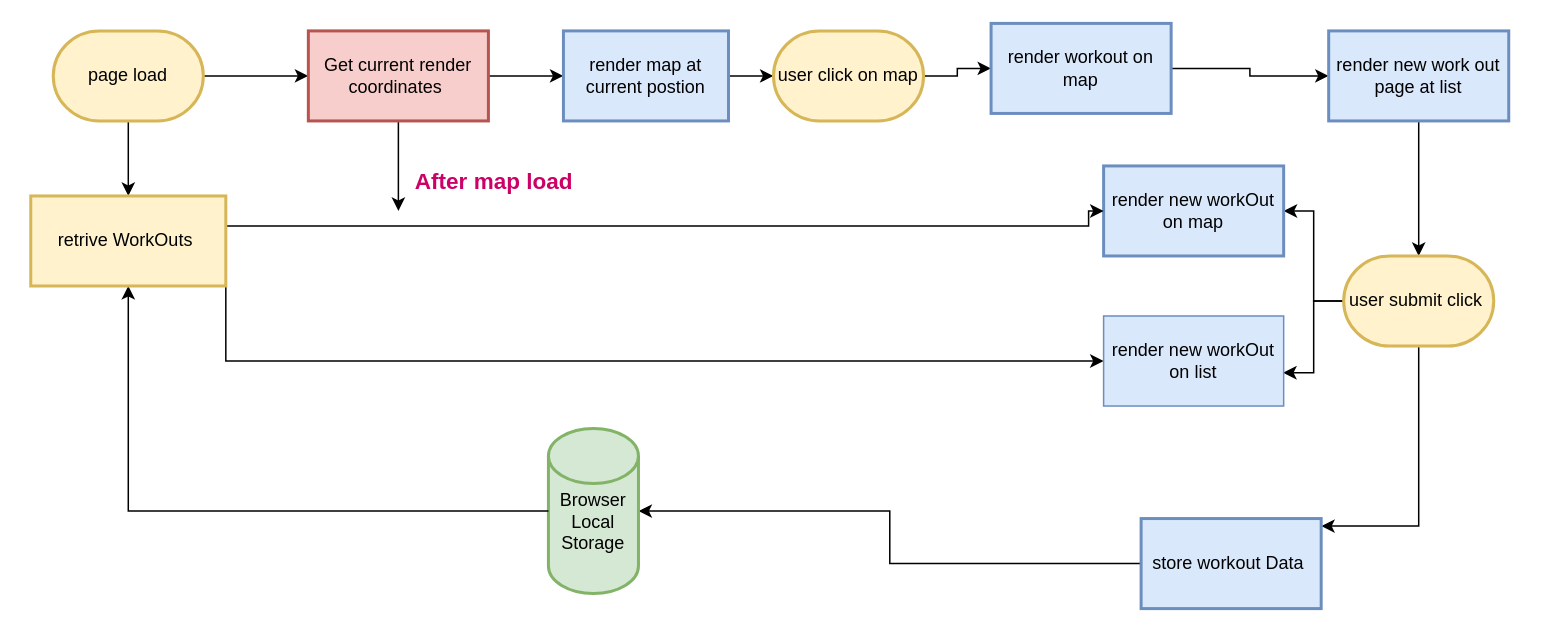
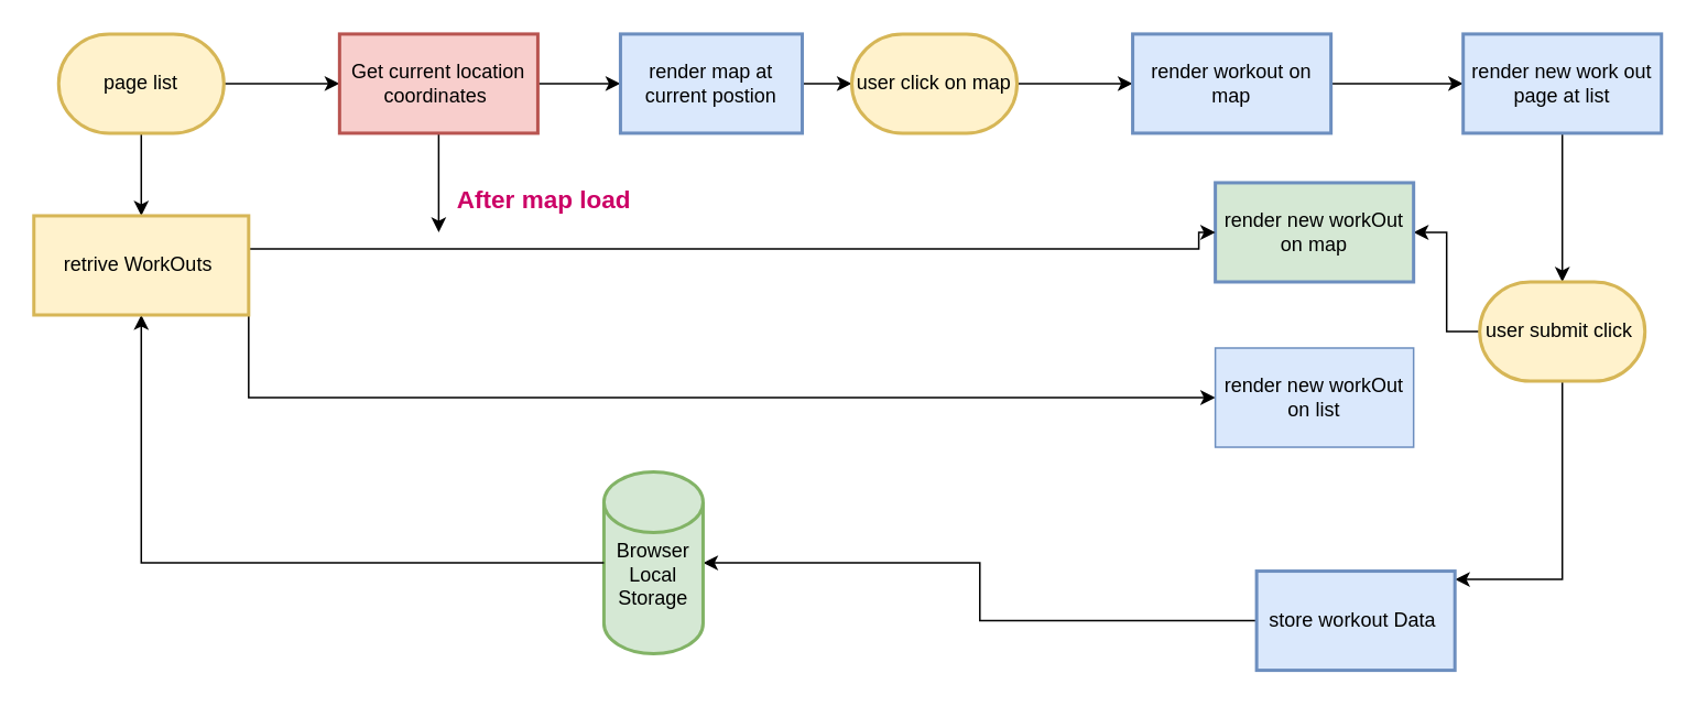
- <mxCell id="13" value="render workout on map" style="whiteSpace=wrap;html=1;strokeColor=#6c8ebf;strokeWidth=2;fillColor=#dae8fc;" vertex="1" parent="1"><mxGeometry x="660" y="15" width="120" height="60" as="geometry" /></mxCell>
+ <mxCell id="13" value="render workout on map" style="whiteSpace=wrap;html=1;strokeColor=#6c8ebf;strokeWidth=2;fillColor=#dae8fc;" vertex="1" parent="1"><mxGeometry x="685" y="20" width="120" height="60" as="geometry" /></mxCell>
- <mxCell id="4" value="page load" style="strokeWidth=2;html=1;shape=mxgraph.flowchart.terminator;whiteSpace=wrap;fillColor=#fff2cc;strokeColor=#d6b656;" vertex="1" parent="1"><mxGeometry x="35" y="20" width="100" height="60" as="geometry" /></mxCell>
+ <mxCell id="4" value="page list" style="strokeWidth=2;html=1;shape=mxgraph.flowchart.terminator;whiteSpace=wrap;fillColor=#fff2cc;strokeColor=#d6b656;" vertex="1" parent="1"><mxGeometry x="35" y="20" width="100" height="60" as="geometry" /></mxCell>
- <mxCell id="7" value="Get current render&lt;br&gt;coordinates&amp;nbsp;" style="whiteSpace=wrap;html=1;strokeColor=#b85450;strokeWidth=2;fillColor=#f8cecc;" vertex="1" parent="1"><mxGeometry x="205" y="20" width="120" height="60" as="geometry" /></mxCell>
+ <mxCell id="7" value="Get current location&lt;br&gt;coordinates&amp;nbsp;" style="whiteSpace=wrap;html=1;strokeColor=#b85450;strokeWidth=2;fillColor=#f8cecc;" vertex="1" parent="1"><mxGeometry x="205" y="20" width="120" height="60" as="geometry" /></mxCell>
- <mxCell id="20" value="render new workOut on map" style="whiteSpace=wrap;html=1;strokeColor=#6c8ebf;strokeWidth=2;fillColor=#dae8fc;" vertex="1" parent="1"><mxGeometry x="735" y="110" width="120" height="60" as="geometry" /></mxCell>
+ <mxCell id="20" value="render new workOut on map" style="whiteSpace=wrap;html=1;strokeColor=#6c8ebf;strokeWidth=2;fillColor=#d5e8d4;" vertex="1" parent="1"><mxGeometry x="735" y="110" width="120" height="60" as="geometry" /></mxCell>
- <mxCell id="17" style="edgeStyle=orthogonalEdgeStyle;rounded=0;orthogonalLoop=1;jettySize=auto;html=1;entryX=0.997;entryY=0.63;entryDx=0;entryDy=0;entryPerimeter=0;" edge="1" parent="1" source="19" target="22"><mxGeometry relative="1" as="geometry"><mxPoint x="835" y="200" as="targetPoint" /><Array as="points"><mxPoint x="875" y="200" /><mxPoint x="875" y="248" /></Array></mxGeometry></mxCell>
